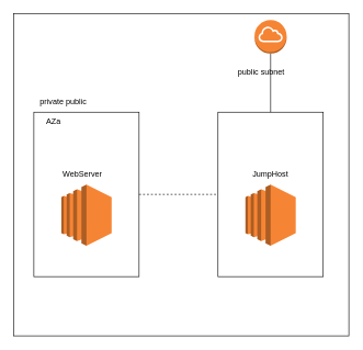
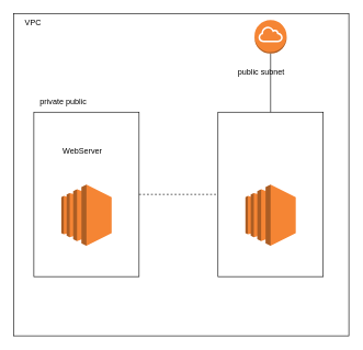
+ <mxCell id="5" value="VPC" style="text;html=1;strokeColor=none;fillColor=none;align=center;verticalAlign=middle;whiteSpace=wrap;rounded=0;" vertex="1" parent="1"><mxGeometry x="20" y="20" width="60" height="30" as="geometry" /></mxCell>
- <mxCell id="6" value="AZa" style="text;html=1;strokeColor=none;fillColor=none;align=center;verticalAlign=middle;whiteSpace=wrap;rounded=0;" vertex="1" parent="1"><mxGeometry x="51" y="170" width="60" height="30" as="geometry" /></mxCell>
- <mxCell id="15" value="WebServer" style="text;html=1;strokeColor=none;fillColor=none;align=center;verticalAlign=middle;whiteSpace=wrap;rounded=0;" vertex="1" parent="1"><mxGeometry x="80" y="250" width="90" height="30" as="geometry" /></mxCell>
+ <mxCell id="15" value="WebServer" style="text;html=1;strokeColor=none;fillColor=none;align=center;verticalAlign=middle;whiteSpace=wrap;rounded=0;" vertex="1" parent="1"><mxGeometry x="80" y="215" width="90" height="30" as="geometry" /></mxCell>
- <mxCell id="14" value="JumpHost" style="text;html=1;strokeColor=none;fillColor=none;align=center;verticalAlign=middle;whiteSpace=wrap;rounded=0;" vertex="1" parent="1"><mxGeometry x="366" y="250" width="90" height="30" as="geometry" /></mxCell>
